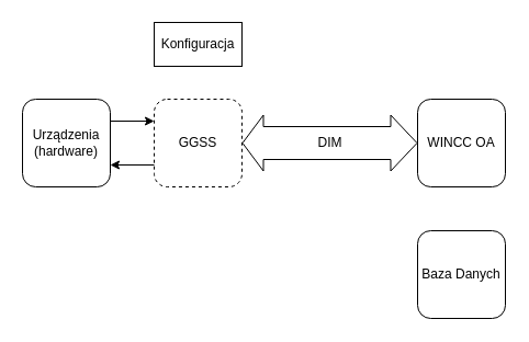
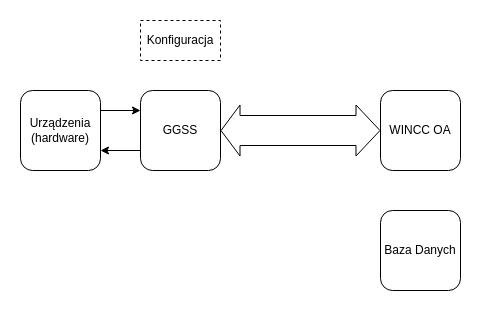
- <mxCell id="5" value="Konfiguracja" style="rounded=0;whiteSpace=wrap;html=1;" vertex="1" parent="1"><mxGeometry x="140" y="20" width="80" height="40" as="geometry" /></mxCell>
+ <mxCell id="5" value="Konfiguracja" style="rounded=0;whiteSpace=wrap;html=1;dashed=1;" vertex="1" parent="1"><mxGeometry x="140" y="20" width="80" height="40" as="geometry" /></mxCell>
- <mxCell id="2" value="GGSS" style="rounded=1;whiteSpace=wrap;html=1;dashed=1;" vertex="1" parent="1"><mxGeometry x="140" y="90" width="80" height="80" as="geometry" /></mxCell>
+ <mxCell id="2" value="GGSS" style="rounded=1;whiteSpace=wrap;html=1;" vertex="1" parent="1"><mxGeometry x="140" y="90" width="80" height="80" as="geometry" /></mxCell>
- <mxCell id="6" value="DIM" style="text;html=1;align=center;verticalAlign=middle;resizable=0;points=[];;autosize=1;" vertex="1" parent="1"><mxGeometry x="280" y="120" width="40" height="20" as="geometry" /></mxCell>
